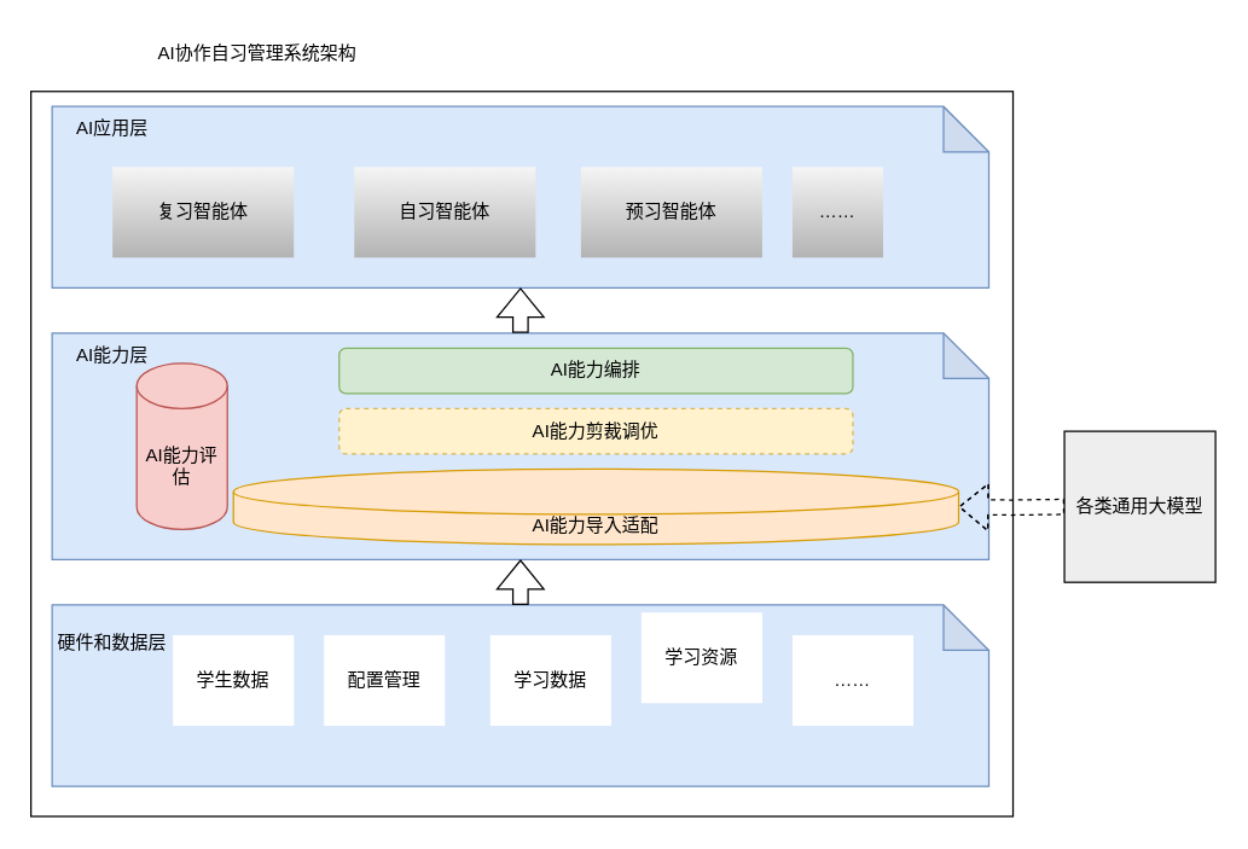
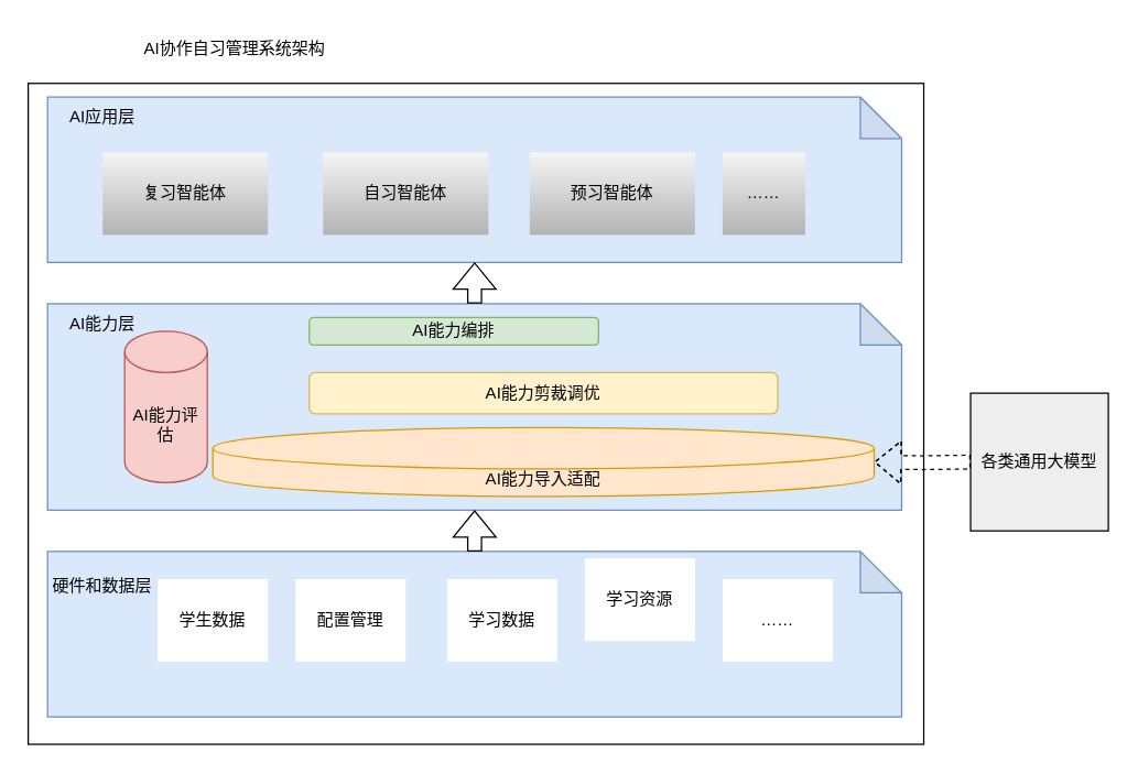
- <mxCell id="16" value="AI能力编排" style="rounded=1;whiteSpace=wrap;html=1;fillColor=#d5e8d4;strokeColor=#82b366;" vertex="1" parent="1"><mxGeometry x="224" y="230" width="340" height="30" as="geometry" /></mxCell>
+ <mxCell id="16" value="AI能力编排" style="rounded=1;whiteSpace=wrap;html=1;fillColor=#d5e8d4;strokeColor=#82b366;" vertex="1" parent="1"><mxGeometry x="224" y="230" width="210" height="20" as="geometry" /></mxCell>
- <mxCell id="17" value="AI能力剪裁调优" style="rounded=1;whiteSpace=wrap;html=1;fillColor=#fff2cc;strokeColor=#d6b656;dashed=1;" vertex="1" parent="1"><mxGeometry x="224" y="270" width="340" height="30" as="geometry" /></mxCell>
+ <mxCell id="17" value="AI能力剪裁调优" style="rounded=1;whiteSpace=wrap;html=1;fillColor=#fff2cc;strokeColor=#d6b656;" vertex="1" parent="1"><mxGeometry x="224" y="270" width="340" height="30" as="geometry" /></mxCell>
